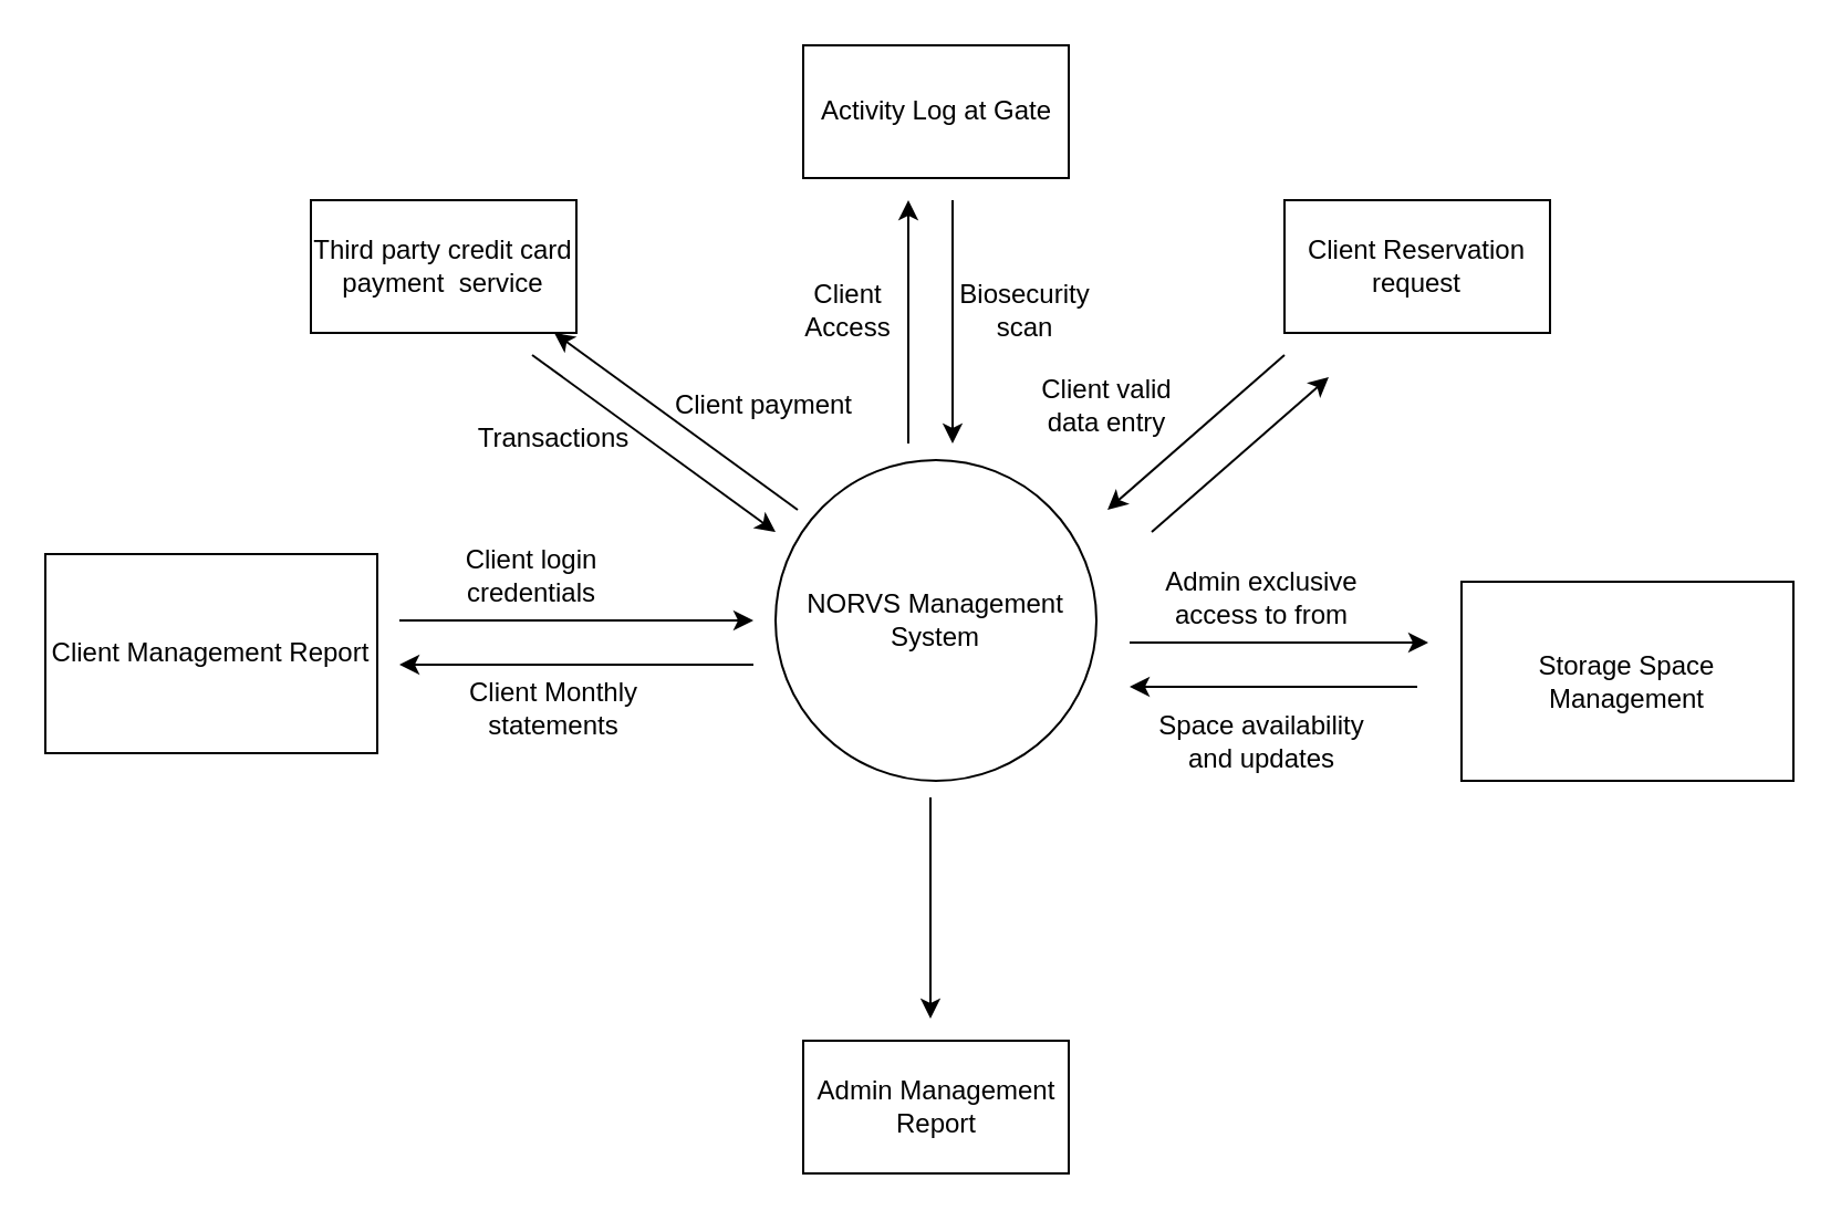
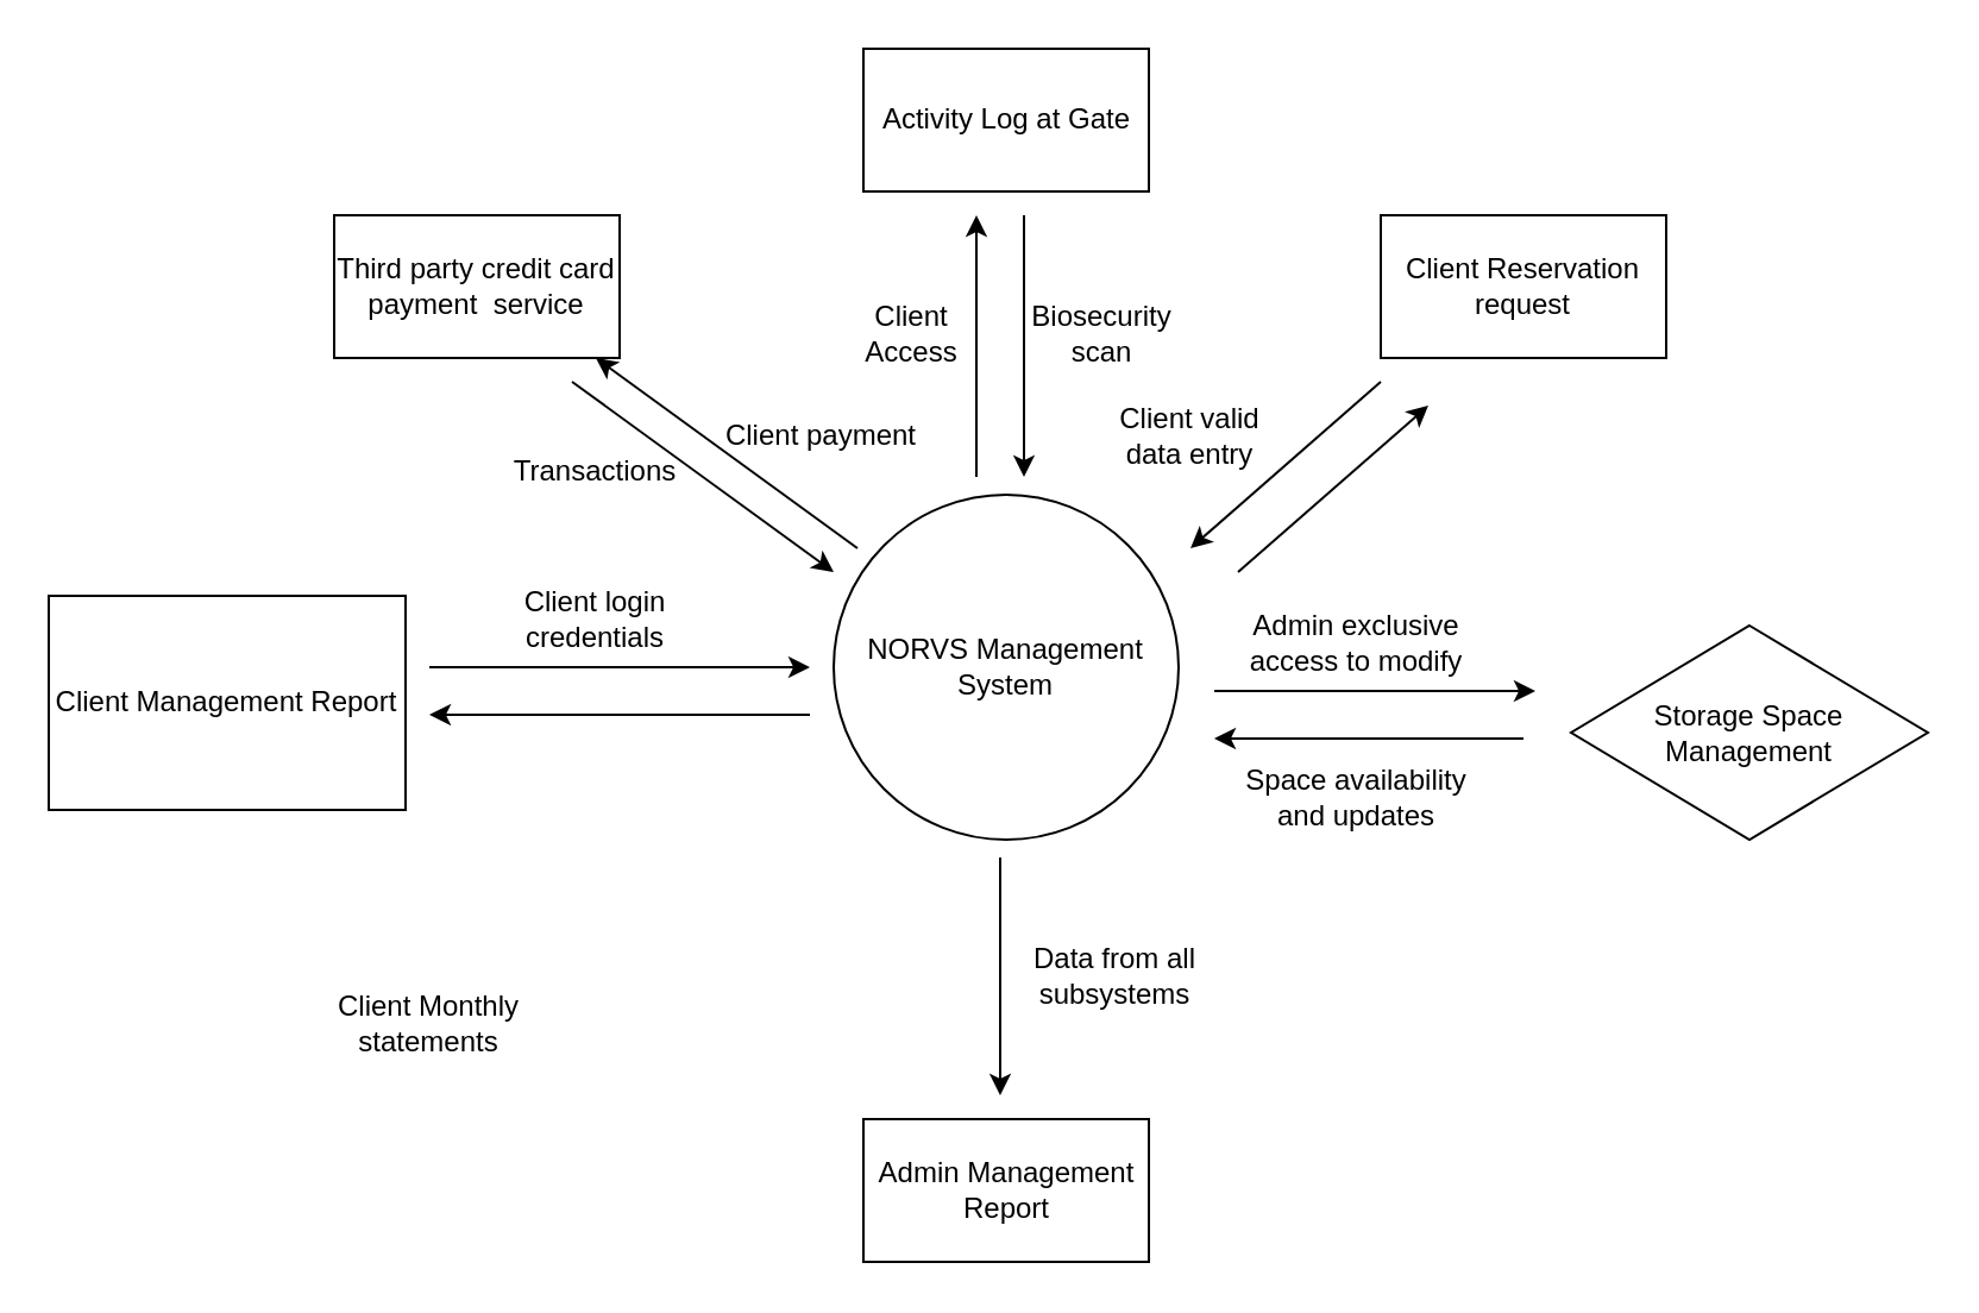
- <mxCell id="24" value="Client login credentials" style="text;html=1;strokeColor=none;fillColor=none;align=center;verticalAlign=middle;whiteSpace=wrap;rounded=0;" vertex="1" parent="1"><mxGeometry x="200" y="250" width="80" height="20" as="geometry" /></mxCell>
+ <mxCell id="24" value="Client login credentials" style="text;html=1;strokeColor=none;fillColor=none;align=center;verticalAlign=middle;whiteSpace=wrap;rounded=0;" vertex="1" parent="1"><mxGeometry x="210" y="250" width="80" height="20" as="geometry" /></mxCell>
- <mxCell id="15" value="Admin exclusive access to from" style="text;html=1;strokeColor=none;fillColor=none;align=center;verticalAlign=middle;whiteSpace=wrap;rounded=0;" vertex="1" parent="1"><mxGeometry x="520" y="250" width="100" height="40" as="geometry" /></mxCell>
+ <mxCell id="15" value="Admin exclusive access to modify" style="text;html=1;strokeColor=none;fillColor=none;align=center;verticalAlign=middle;whiteSpace=wrap;rounded=0;" vertex="1" parent="1"><mxGeometry x="520" y="250" width="100" height="40" as="geometry" /></mxCell>
- <mxCell id="3" value="Storage Space Management" style="rounded=0;whiteSpace=wrap;html=1;" vertex="1" parent="1"><mxGeometry x="660" y="262.5" width="150" height="90" as="geometry" /></mxCell>
+ <mxCell id="3" value="Storage Space Management" style="rhombus;whiteSpace=wrap;html=1;" vertex="1" parent="1"><mxGeometry x="660" y="262.5" width="150" height="90" as="geometry" /></mxCell>
- <mxCell id="27" value="Client Monthly statements" style="text;html=1;strokeColor=none;fillColor=none;align=center;verticalAlign=middle;whiteSpace=wrap;rounded=0;" vertex="1" parent="1"><mxGeometry x="210" y="310" width="80" height="20" as="geometry" /></mxCell>
+ <mxCell id="27" value="Client Monthly statements" style="text;html=1;strokeColor=none;fillColor=none;align=center;verticalAlign=middle;whiteSpace=wrap;rounded=0;" vertex="1" parent="1"><mxGeometry x="140" y="420" width="80" height="20" as="geometry" /></mxCell>
+ <mxCell id="29" value="Data from all subsystems" style="text;html=1;strokeColor=none;fillColor=none;align=center;verticalAlign=middle;whiteSpace=wrap;rounded=0;" vertex="1" parent="1"><mxGeometry x="430" y="400" width="77" height="20" as="geometry" /></mxCell>
